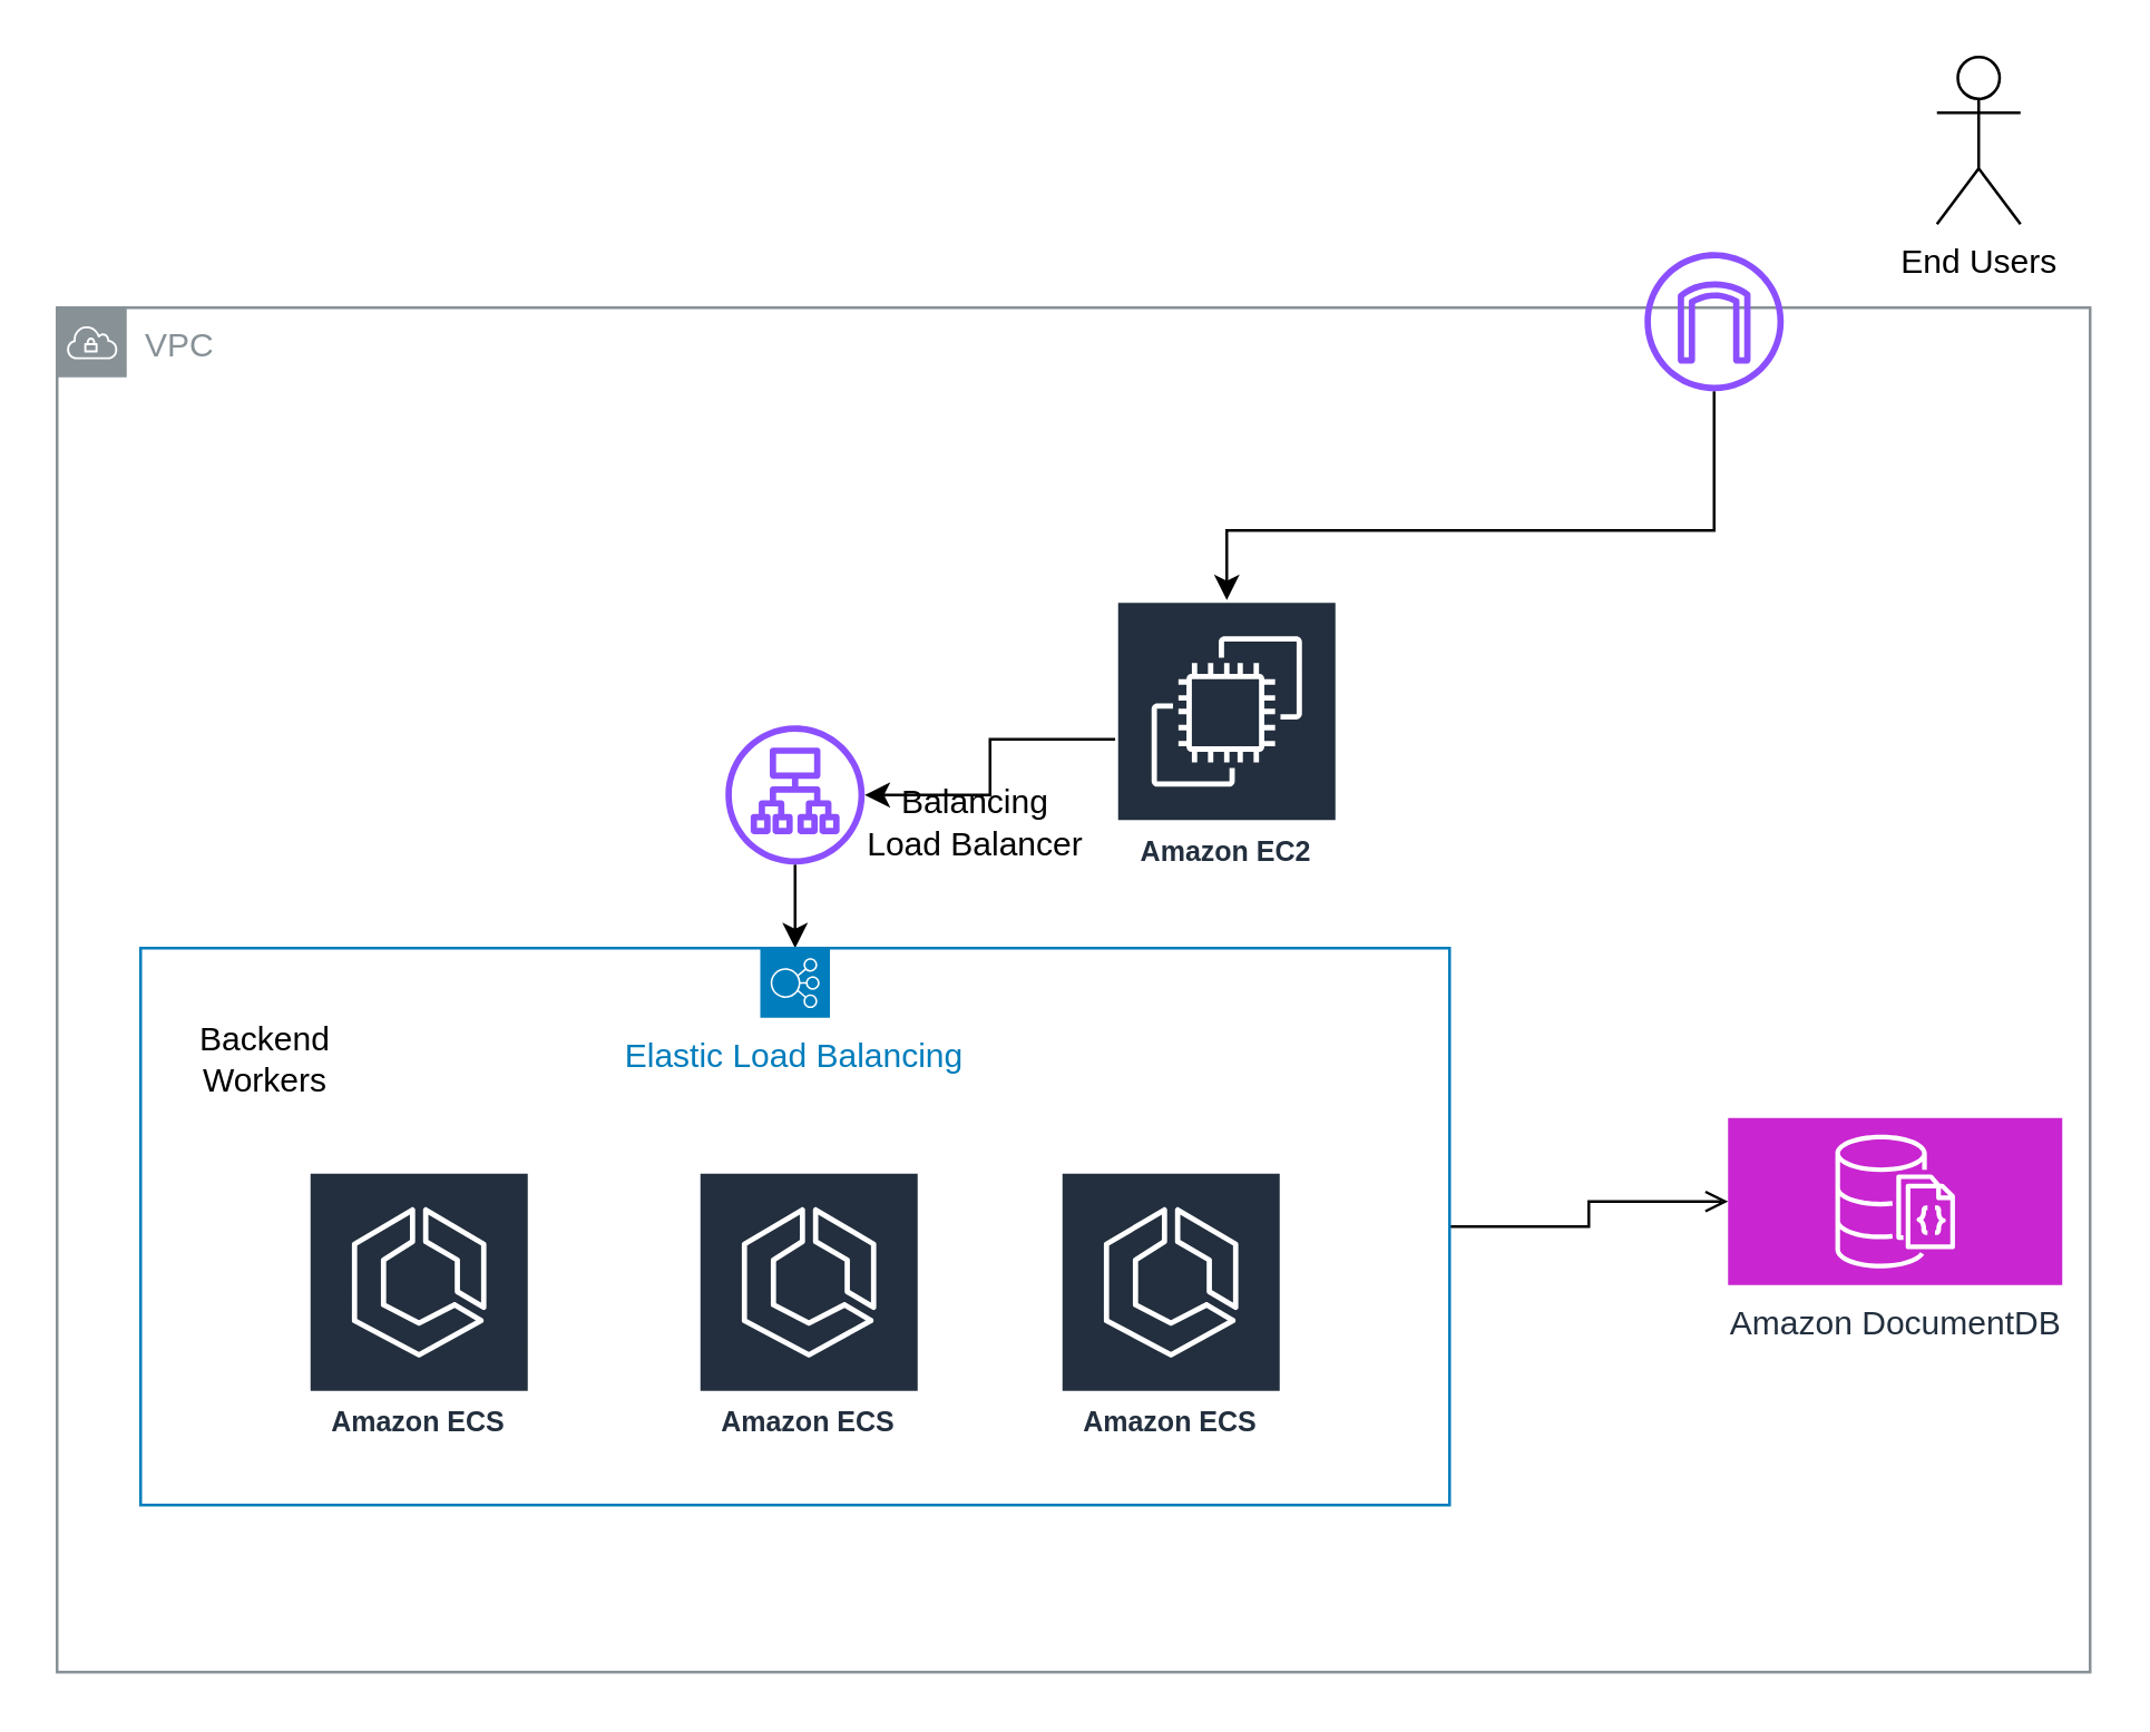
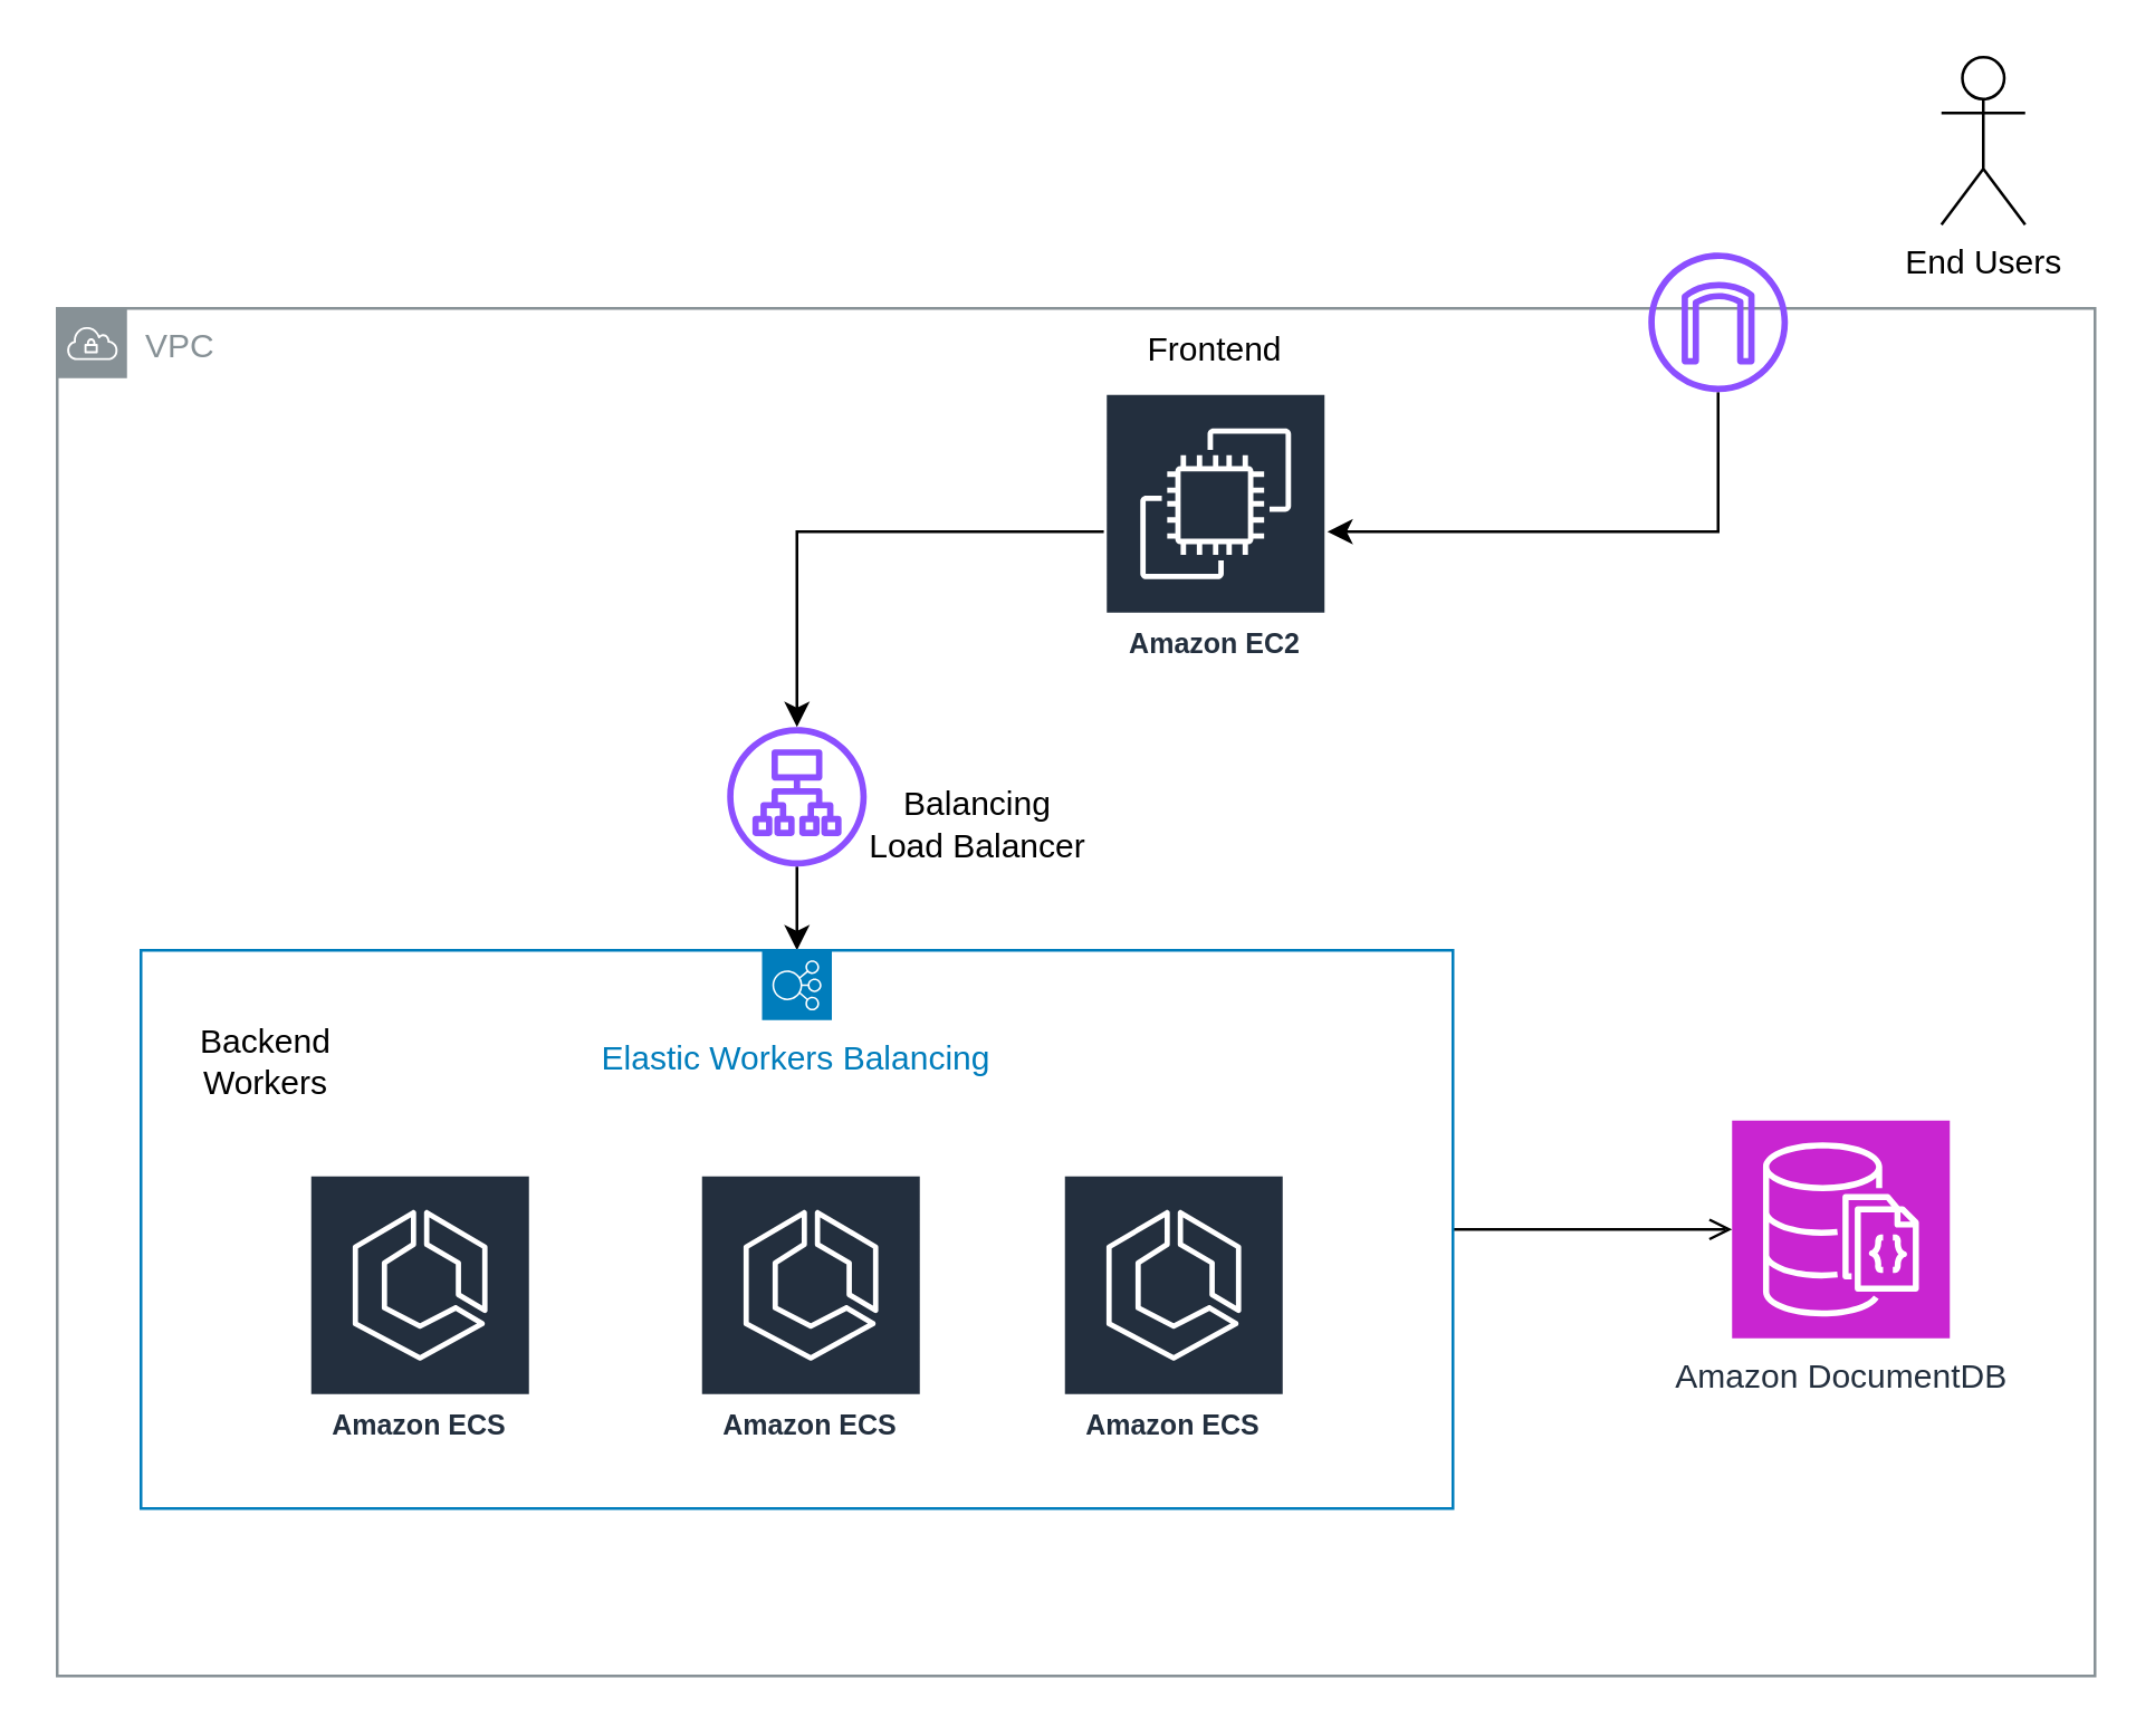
+ <mxCell id="17" value="Frontend" style="text;html=1;align=center;verticalAlign=middle;whiteSpace=wrap;rounded=0;" vertex="1" parent="1"><mxGeometry x="405" y="110" width="60" height="30" as="geometry" /></mxCell>
- <mxCell id="12" value="Amazon EC2" style="sketch=0;outlineConnect=0;fontColor=#232F3E;gradientColor=none;strokeColor=#ffffff;fillColor=#232F3E;dashed=0;verticalLabelPosition=middle;verticalAlign=bottom;align=center;html=1;whiteSpace=wrap;fontSize=10;fontStyle=1;spacing=3;shape=mxgraph.aws4.productIcon;prIcon=mxgraph.aws4.ec2;" vertex="1" parent="1"><mxGeometry x="400" y="215" width="80" height="100" as="geometry" /></mxCell>
+ <mxCell id="12" value="Amazon EC2" style="sketch=0;outlineConnect=0;fontColor=#232F3E;gradientColor=none;strokeColor=#ffffff;fillColor=#232F3E;dashed=0;verticalLabelPosition=middle;verticalAlign=bottom;align=center;html=1;whiteSpace=wrap;fontSize=10;fontStyle=1;spacing=3;shape=mxgraph.aws4.productIcon;prIcon=mxgraph.aws4.ec2;" vertex="1" parent="1"><mxGeometry x="395" y="140" width="80" height="100" as="geometry" /></mxCell>
- <mxCell id="9" value="Elastic Load Balancing" style="sketch=0;outlineConnect=0;gradientColor=none;html=1;whiteSpace=wrap;fontSize=12;fontStyle=0;shape=mxgraph.aws4.groupCenter;grIcon=mxgraph.aws4.group_elastic_load_balancing;grStroke=1;strokeColor=#007DBC;fillColor=none;verticalAlign=top;align=center;fontColor=#007DBC;dashed=0;spacingTop=25;" vertex="1" parent="1"><mxGeometry x="50" y="340" width="470" height="200" as="geometry" /></mxCell>
+ <mxCell id="9" value="Elastic Workers Balancing" style="sketch=0;outlineConnect=0;gradientColor=none;html=1;whiteSpace=wrap;fontSize=12;fontStyle=0;shape=mxgraph.aws4.groupCenter;grIcon=mxgraph.aws4.group_elastic_load_balancing;grStroke=1;strokeColor=#007DBC;fillColor=none;verticalAlign=top;align=center;fontColor=#007DBC;dashed=0;spacingTop=25;" vertex="1" parent="1"><mxGeometry x="50" y="340" width="470" height="200" as="geometry" /></mxCell>
- <mxCell id="10" value="Amazon DocumentDB" style="sketch=0;points=[[0,0,0],[0.25,0,0],[0.5,0,0],[0.75,0,0],[1,0,0],[0,1,0],[0.25,1,0],[0.5,1,0],[0.75,1,0],[1,1,0],[0,0.25,0],[0,0.5,0],[0,0.75,0],[1,0.25,0],[1,0.5,0],[1,0.75,0]];outlineConnect=0;fontColor=#232F3E;fillColor=#C925D1;strokeColor=#ffffff;dashed=0;verticalLabelPosition=bottom;verticalAlign=top;align=center;html=1;fontSize=12;fontStyle=0;aspect=fixed;shape=mxgraph.aws4.resourceIcon;resIcon=mxgraph.aws4.documentdb_with_mongodb_compatibility;" vertex="1" parent="1"><mxGeometry x="620" y="401" width="120" height="60" as="geometry" /></mxCell>
+ <mxCell id="10" value="Amazon DocumentDB" style="sketch=0;points=[[0,0,0],[0.25,0,0],[0.5,0,0],[0.75,0,0],[1,0,0],[0,1,0],[0.25,1,0],[0.5,1,0],[0.75,1,0],[1,1,0],[0,0.25,0],[0,0.5,0],[0,0.75,0],[1,0.25,0],[1,0.5,0],[1,0.75,0]];outlineConnect=0;fontColor=#232F3E;fillColor=#C925D1;strokeColor=#ffffff;dashed=0;verticalLabelPosition=bottom;verticalAlign=top;align=center;html=1;fontSize=12;fontStyle=0;aspect=fixed;shape=mxgraph.aws4.resourceIcon;resIcon=mxgraph.aws4.documentdb_with_mongodb_compatibility;" vertex="1" parent="1"><mxGeometry x="620" y="401" width="78" height="78" as="geometry" /></mxCell>
